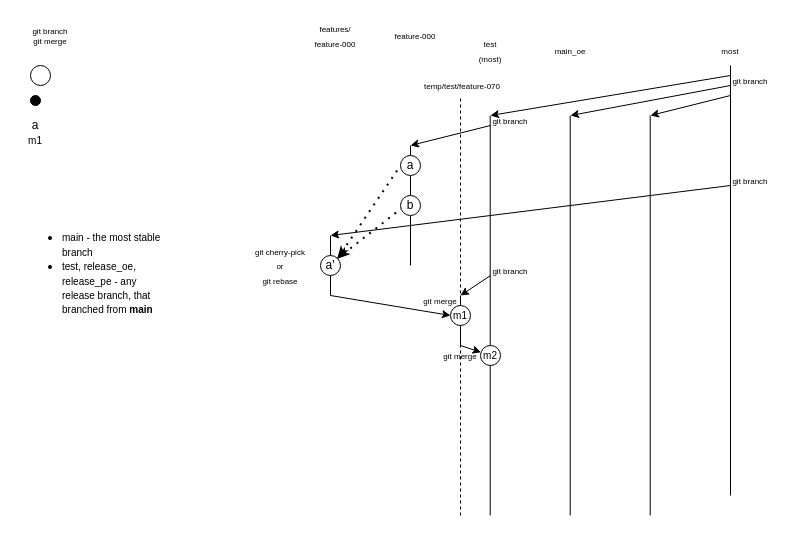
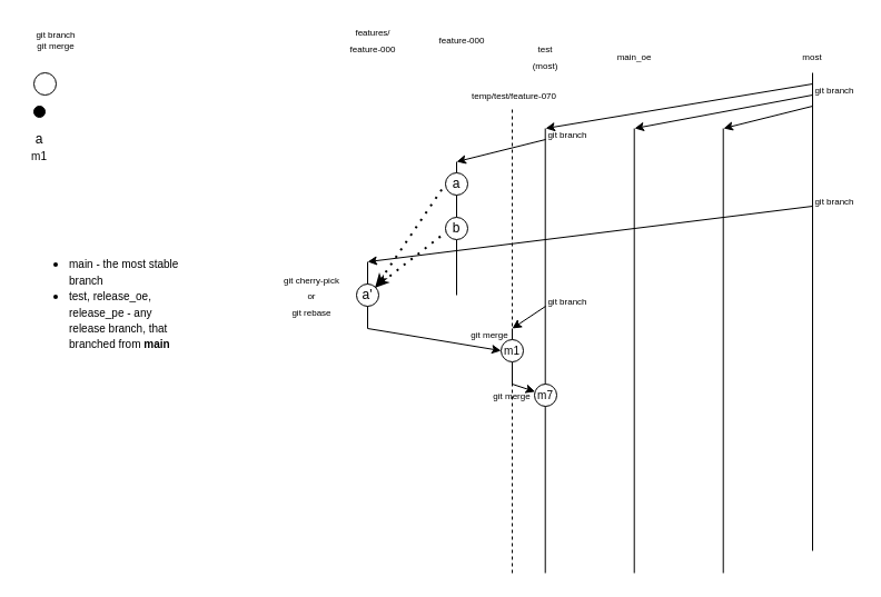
- <mxCell id="53" value="&lt;font style=&quot;font-size: 10px;&quot;&gt;m2&lt;/font&gt;" style="text;html=1;align=center;verticalAlign=middle;whiteSpace=wrap;rounded=0;" vertex="1" parent="1"><mxGeometry x="485" y="350" width="10" height="10" as="geometry" /></mxCell>
+ <mxCell id="53" value="&lt;font style=&quot;font-size: 10px;&quot;&gt;m7&lt;/font&gt;" style="text;html=1;align=center;verticalAlign=middle;whiteSpace=wrap;rounded=0;" vertex="1" parent="1"><mxGeometry x="485" y="350" width="10" height="10" as="geometry" /></mxCell>
